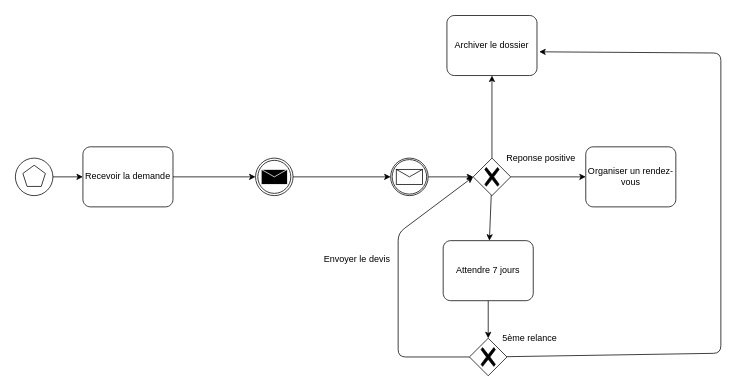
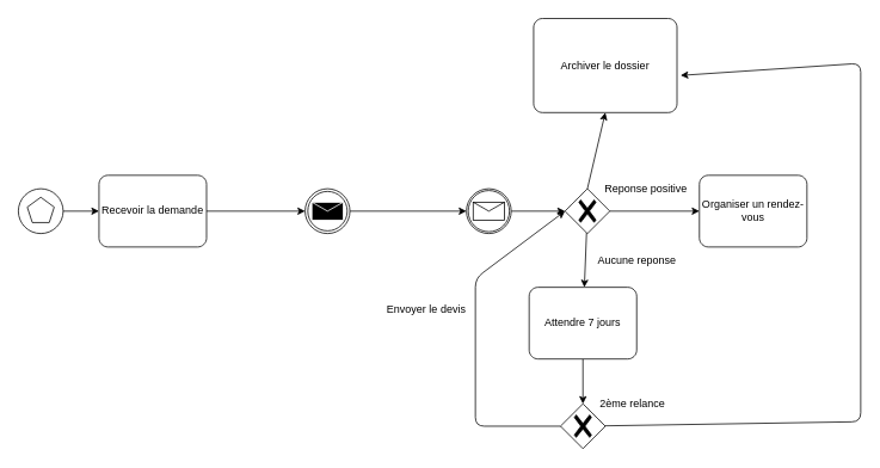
- <mxCell id="13" value="Archiver le dossier" style="points=[[0.25,0,0],[0.5,0,0],[0.75,0,0],[1,0.25,0],[1,0.5,0],[1,0.75,0],[0.75,1,0],[0.5,1,0],[0.25,1,0],[0,0.75,0],[0,0.5,0],[0,0.25,0]];shape=mxgraph.bpmn.task;whiteSpace=wrap;rectStyle=rounded;size=10;html=1;taskMarker=abstract;" parent="1" vertex="1"><mxGeometry x="595" y="20" width="120" height="80" as="geometry" /></mxCell>
+ <mxCell id="13" value="Archiver le dossier" style="points=[[0.25,0,0],[0.5,0,0],[0.75,0,0],[1,0.25,0],[1,0.5,0],[1,0.75,0],[0.75,1,0],[0.5,1,0],[0.25,1,0],[0,0.75,0],[0,0.5,0],[0,0.25,0]];shape=mxgraph.bpmn.task;whiteSpace=wrap;rectStyle=rounded;size=10;html=1;taskMarker=abstract;" parent="1" vertex="1"><mxGeometry x="595" y="20" width="160" height="105" as="geometry" /></mxCell>
+ <mxCell id="18" value="Aucune reponse" style="text;html=1;align=center;verticalAlign=middle;resizable=0;points=[];autosize=1;strokeColor=none;fillColor=none;" parent="1" vertex="1"><mxGeometry x="655" y="275" width="110" height="30" as="geometry" /></mxCell>
- <mxCell id="21" value="5ème relance" style="text;html=1;align=center;verticalAlign=middle;resizable=0;points=[];autosize=1;strokeColor=none;fillColor=none;" parent="1" vertex="1"><mxGeometry x="655" y="435" width="100" height="30" as="geometry" /></mxCell>
+ <mxCell id="21" value="2ème relance" style="text;html=1;align=center;verticalAlign=middle;resizable=0;points=[];autosize=1;strokeColor=none;fillColor=none;" parent="1" vertex="1"><mxGeometry x="655" y="435" width="100" height="30" as="geometry" /></mxCell>
